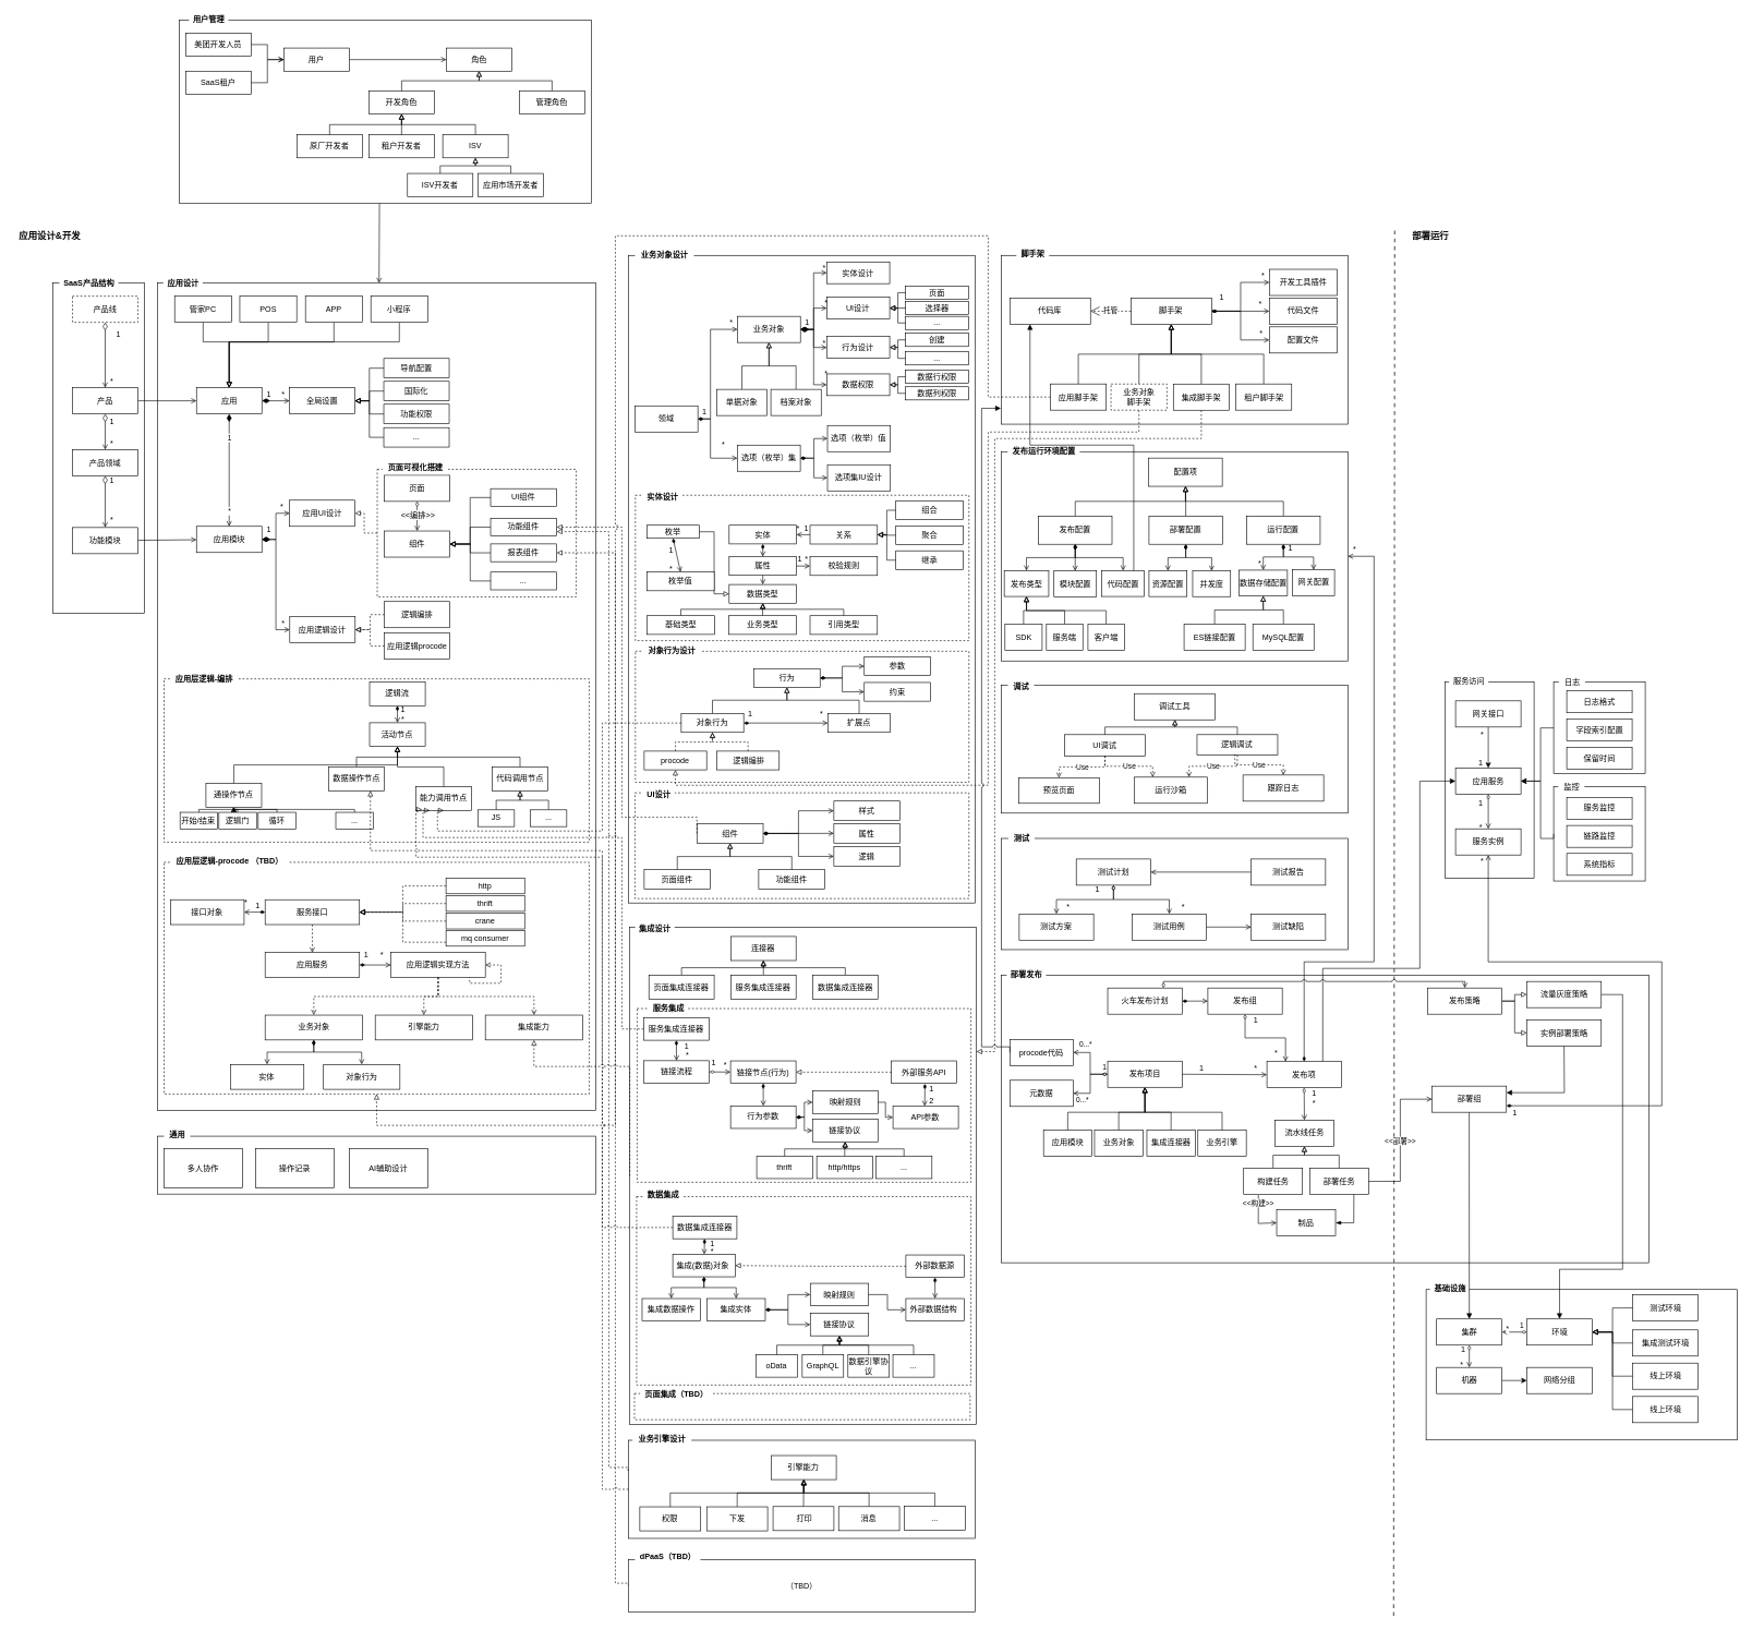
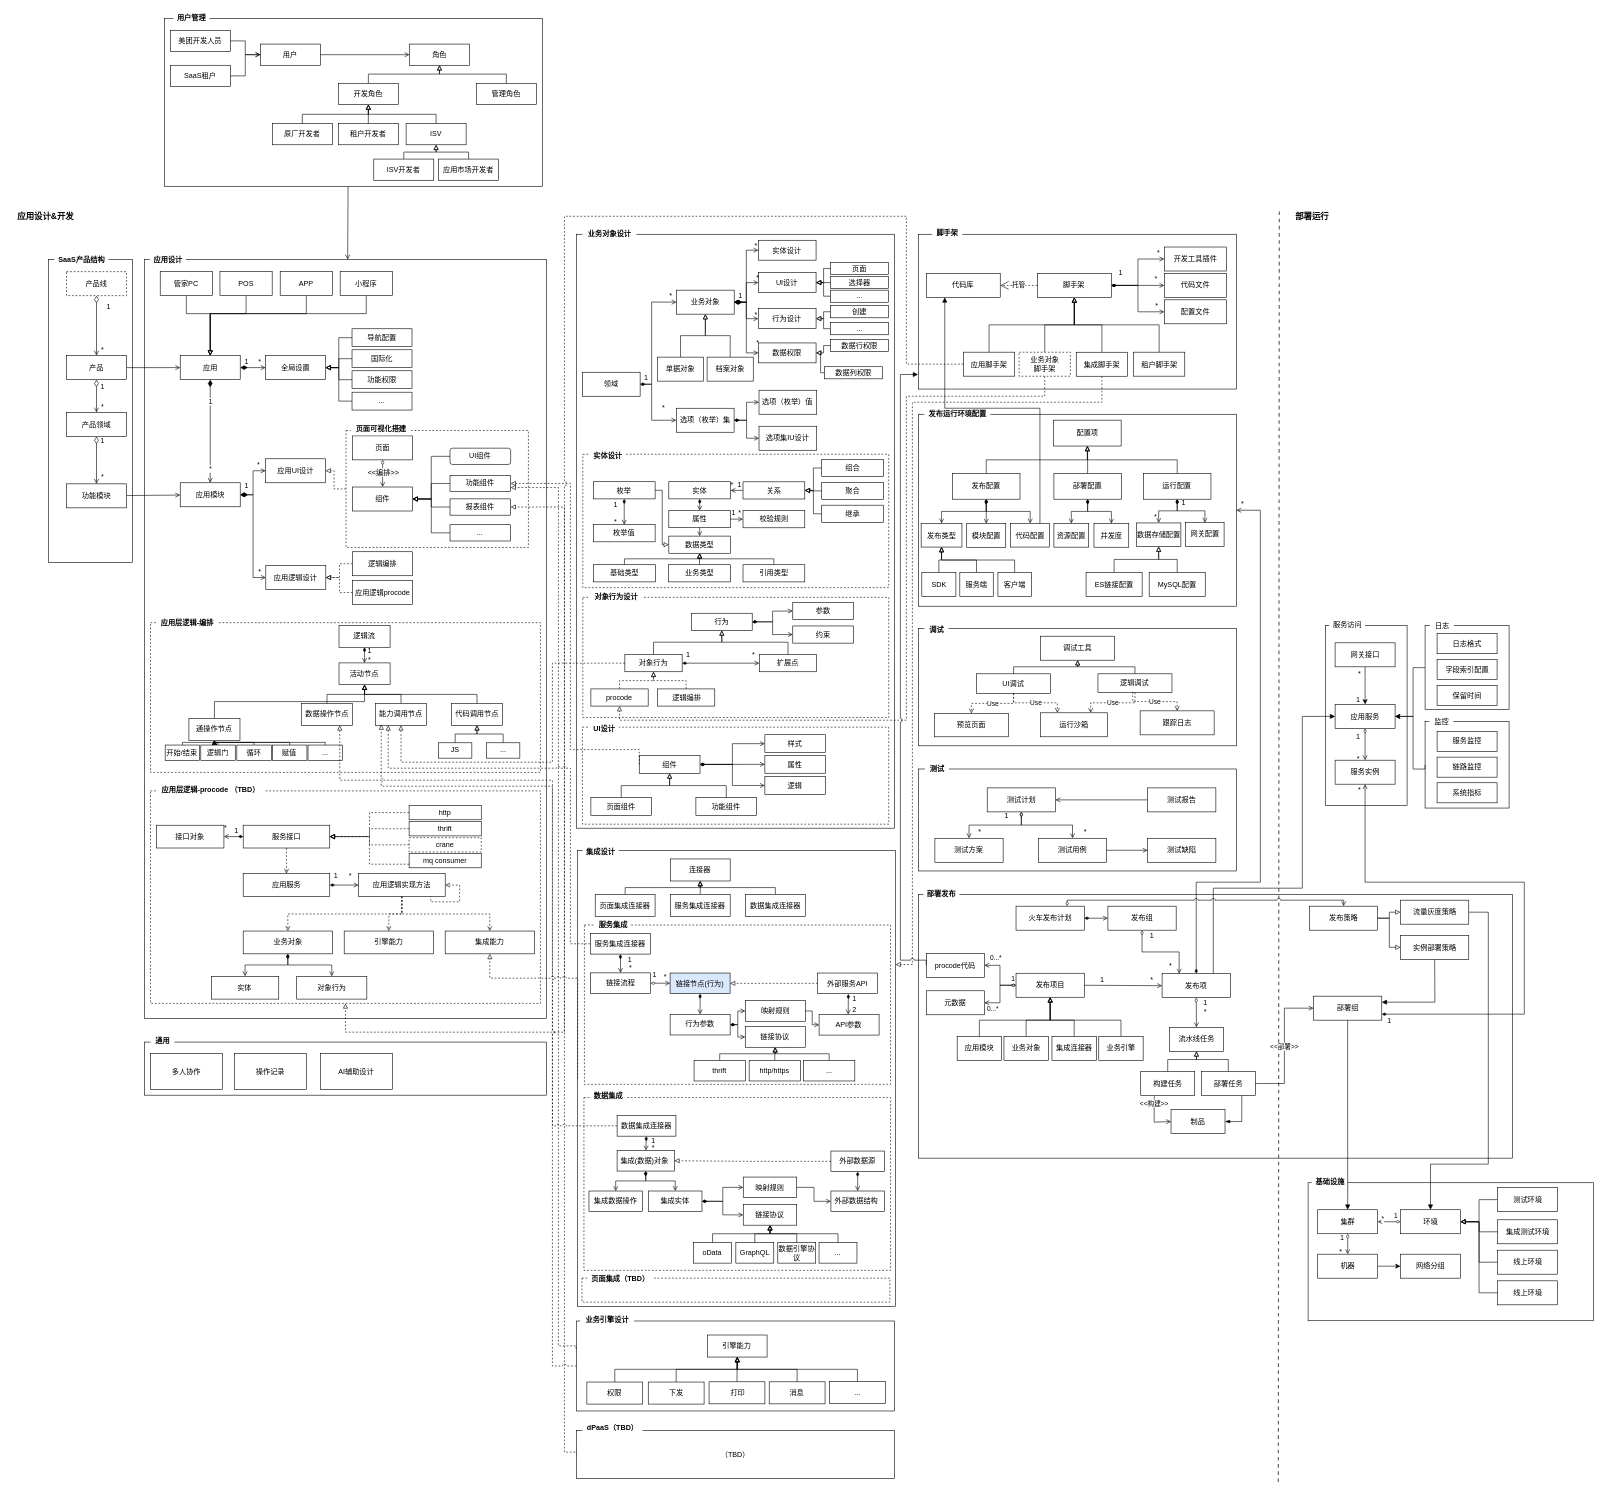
- <mxCell id="458" value="数据列权限" style="rounded=0;whiteSpace=wrap;html=1;" vertex="1" parent="430"><mxGeometry x="413.808" y="190.796" width="96.192" height="20.164" as="geometry" /></mxCell>
+ <mxCell id="458" value="数据列权限" style="rounded=0;whiteSpace=wrap;html=1;" vertex="1" parent="430"><mxGeometry x="403.808" y="210.796" width="96.192" height="20.164" as="geometry" /></mxCell>
- <mxCell id="400" value="UI组件" style="rounded=0;whiteSpace=wrap;html=1;" vertex="1" parent="1"><mxGeometry x="749.28" y="746.58" width="101.06" height="27.167" as="geometry" /></mxCell>
+ <mxCell id="400" value="UI组件" style="whiteSpace=wrap;html=1;rounded=1;" vertex="1" parent="1"><mxGeometry x="749.28" y="746.58" width="101.06" height="27.167" as="geometry" /></mxCell>
- <mxCell id="88" value="枚举" style="rounded=0;whiteSpace=wrap;html=1;" vertex="1" parent="67"><mxGeometry x="17.586" y="52.479" width="80" height="20" as="geometry" /></mxCell>
+ <mxCell id="88" value="枚举" style="rounded=0;whiteSpace=wrap;html=1;" vertex="1" parent="67"><mxGeometry x="17.586" y="52.479" width="102.974" height="28.623" as="geometry" /></mxCell>
- <mxCell id="487" value="能力调用节点" style="rounded=0;whiteSpace=wrap;html=1;" vertex="1" parent="480"><mxGeometry x="360.537" y="160.106" width="85.13" height="36.25" as="geometry" /></mxCell>
+ <mxCell id="487" value="能力调用节点" style="rounded=0;whiteSpace=wrap;html=1;" vertex="1" parent="480"><mxGeometry x="350.537" y="130.106" width="85.13" height="36.25" as="geometry" /></mxCell>
+ <mxCell id="493" style="edgeStyle=elbowEdgeStyle;rounded=0;orthogonalLoop=1;jettySize=auto;elbow=vertical;html=1;exitX=0.5;exitY=0;exitDx=0;exitDy=0;entryX=0.5;entryY=1;entryDx=0;entryDy=0;endArrow=block;endFill=0;" edge="1" parent="480" source="505" target="485"><mxGeometry relative="1" as="geometry" /></mxCell>
+ <mxCell id="505" value="赋值" style="rounded=0;whiteSpace=wrap;html=1;" vertex="1" parent="501"><mxGeometry x="178.878" y="0.007" width="57.423" height="25.618" as="geometry" /></mxCell>
- <mxCell id="524" value="crane" style="rounded=0;whiteSpace=wrap;html=1;" vertex="1" parent="521"><mxGeometry y="53.777" width="120.251" height="23.952" as="geometry" /></mxCell>
+ <mxCell id="524" value="crane" style="rounded=0;whiteSpace=wrap;html=1;dashed=1;" vertex="1" parent="521"><mxGeometry y="53.777" width="120.251" height="23.952" as="geometry" /></mxCell>
- <mxCell id="260" value="链接节点(行为)" style="rounded=0;whiteSpace=wrap;html=1;" vertex="1" parent="247"><mxGeometry x="156.118" y="211.449" width="100.016" height="34.361" as="geometry" /></mxCell>
+ <mxCell id="260" value="链接节点(行为)" style="rounded=0;whiteSpace=wrap;html=1;fillColor=#dae8fc;" vertex="1" parent="247"><mxGeometry x="156.118" y="211.449" width="100.016" height="34.361" as="geometry" /></mxCell>
